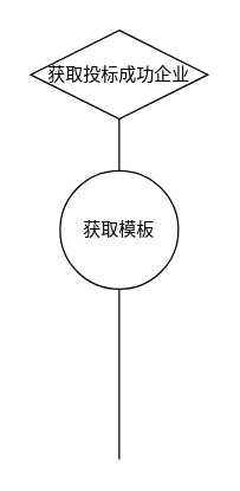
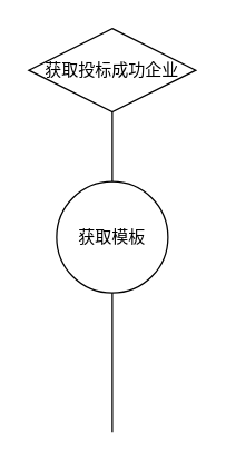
- <mxCell id="4" value="获取模板" style="ellipse;whiteSpace=wrap;html=1;" vertex="1" parent="1"><mxGeometry x="40" y="115" width="80" height="80" as="geometry" /></mxCell>
+ <mxCell id="4" value="获取模板" style="ellipse;whiteSpace=wrap;html=1;" vertex="1" parent="1"><mxGeometry x="40" y="130" width="80" height="80" as="geometry" /></mxCell>
